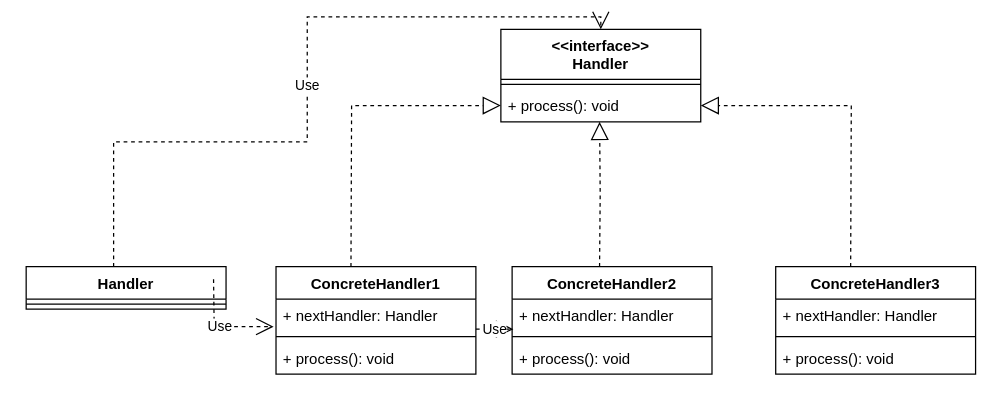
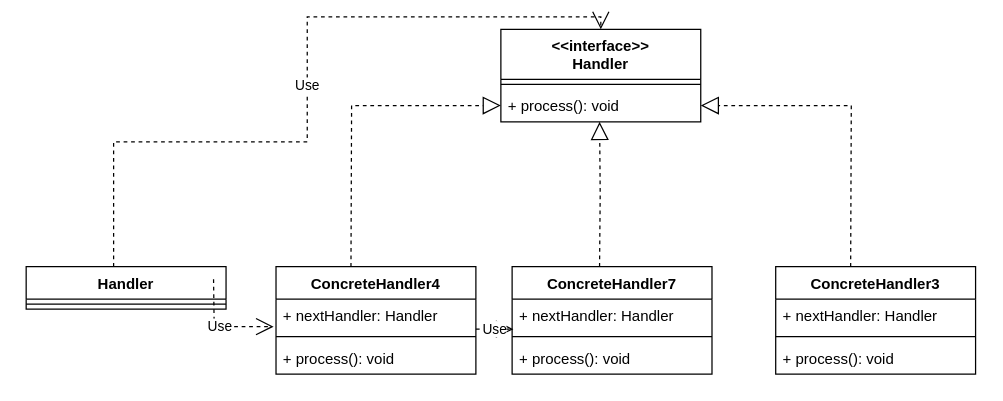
- <mxCell id="9" value="ConcreteHandler1" style="swimlane;fontStyle=1;align=center;verticalAlign=top;childLayout=stackLayout;horizontal=1;startSize=26;horizontalStack=0;resizeParent=1;resizeParentMax=0;resizeLast=0;collapsible=1;marginBottom=0;" vertex="1" parent="1"><mxGeometry x="220" y="210" width="160" height="86" as="geometry" /></mxCell>
+ <mxCell id="9" value="ConcreteHandler4" style="swimlane;fontStyle=1;align=center;verticalAlign=top;childLayout=stackLayout;horizontal=1;startSize=26;horizontalStack=0;resizeParent=1;resizeParentMax=0;resizeLast=0;collapsible=1;marginBottom=0;" vertex="1" parent="1"><mxGeometry x="220" y="210" width="160" height="86" as="geometry" /></mxCell>
- <mxCell id="14" value="ConcreteHandler2" style="swimlane;fontStyle=1;align=center;verticalAlign=top;childLayout=stackLayout;horizontal=1;startSize=26;horizontalStack=0;resizeParent=1;resizeParentMax=0;resizeLast=0;collapsible=1;marginBottom=0;" vertex="1" parent="1"><mxGeometry x="409" y="210" width="160" height="86" as="geometry" /></mxCell>
+ <mxCell id="14" value="ConcreteHandler7" style="swimlane;fontStyle=1;align=center;verticalAlign=top;childLayout=stackLayout;horizontal=1;startSize=26;horizontalStack=0;resizeParent=1;resizeParentMax=0;resizeLast=0;collapsible=1;marginBottom=0;" vertex="1" parent="1"><mxGeometry x="409" y="210" width="160" height="86" as="geometry" /></mxCell>
